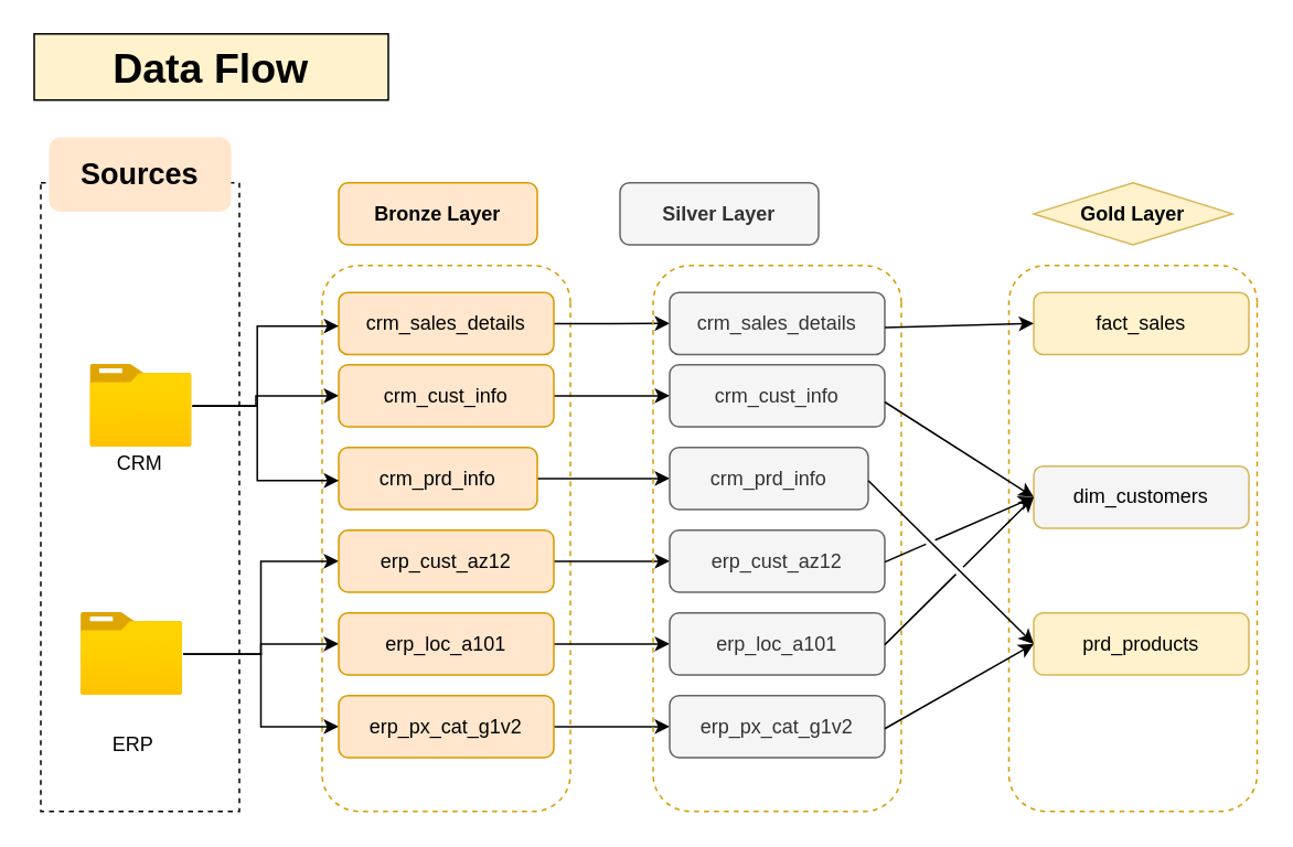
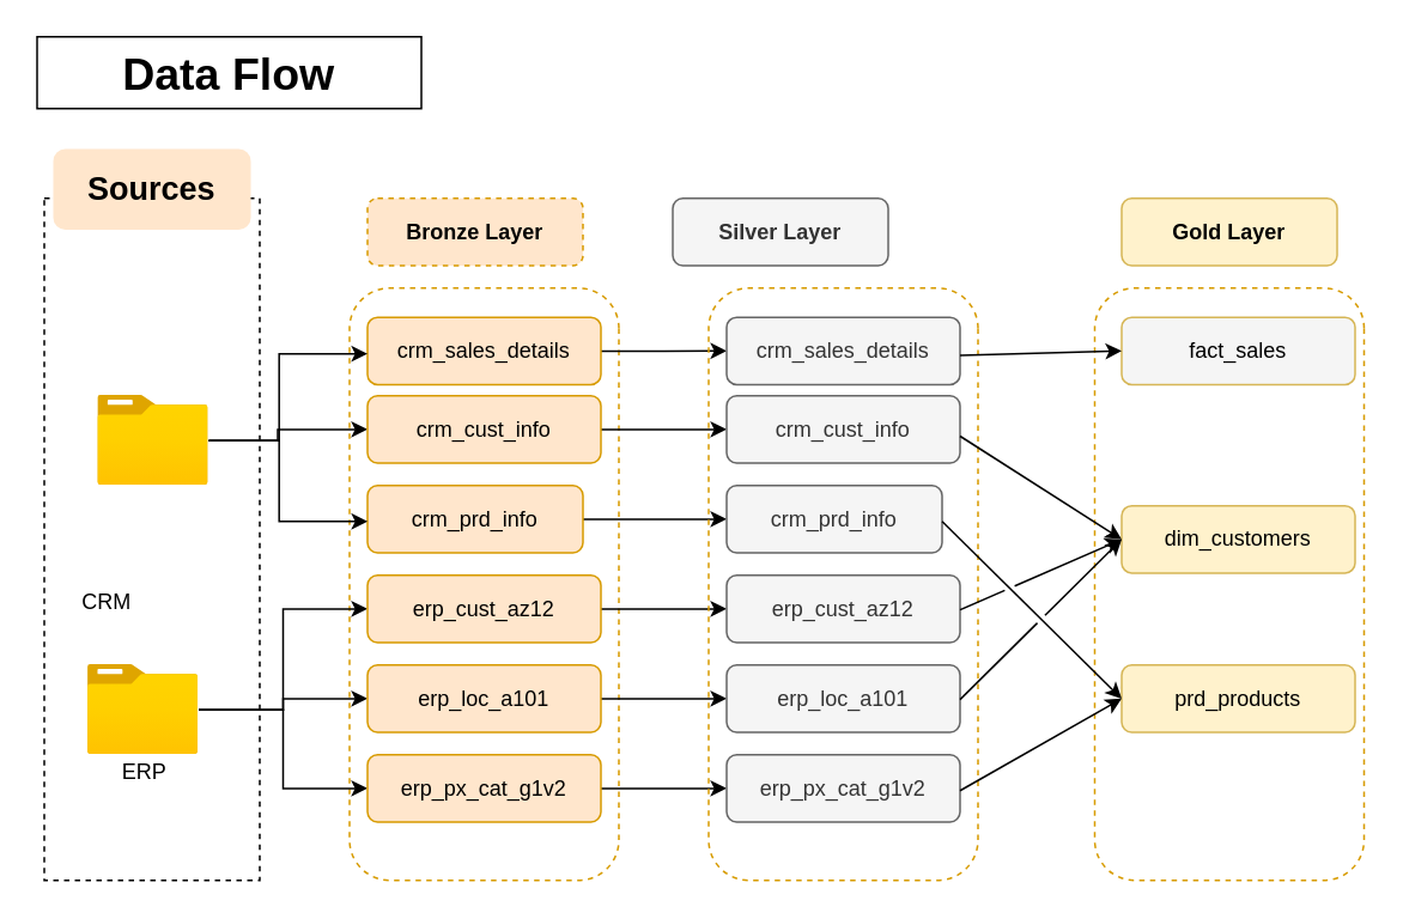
- <mxCell id="27" value="&lt;b&gt;&lt;font style=&quot;font-size: 25px;&quot;&gt;Data Flow&lt;/font&gt;&lt;/b&gt;" style="rounded=0;whiteSpace=wrap;html=1;fillColor=#fff2cc;" parent="1" vertex="1"><mxGeometry x="20" y="20" width="214" height="40" as="geometry" /></mxCell>
+ <mxCell id="27" value="&lt;b&gt;&lt;font style=&quot;font-size: 25px;&quot;&gt;Data Flow&lt;/font&gt;&lt;/b&gt;" style="rounded=0;whiteSpace=wrap;html=1;" parent="1" vertex="1"><mxGeometry x="20" y="20" width="214" height="40" as="geometry" /></mxCell>
- <mxCell id="13" value="&lt;b&gt;Bronze Layer&lt;/b&gt;" style="rounded=1;whiteSpace=wrap;html=1;fillColor=#ffe6cc;strokeColor=#d79b00;" parent="1" vertex="1"><mxGeometry x="204" y="110" width="120" height="37.5" as="geometry" /></mxCell>
+ <mxCell id="13" value="&lt;b&gt;Bronze Layer&lt;/b&gt;" style="rounded=1;whiteSpace=wrap;html=1;fillColor=#ffe6cc;strokeColor=#d79b00;dashed=1;" parent="1" vertex="1"><mxGeometry x="204" y="110" width="120" height="37.5" as="geometry" /></mxCell>
- <mxCell id="37" value="&lt;b&gt;Gold Layer&lt;/b&gt;" style="rhombus;whiteSpace=wrap;html=1;fillColor=#fff2cc;strokeColor=#d6b656;" vertex="1" parent="1"><mxGeometry x="624" y="110" width="120" height="37.5" as="geometry" /></mxCell>
+ <mxCell id="37" value="&lt;b&gt;Gold Layer&lt;/b&gt;" style="rounded=1;whiteSpace=wrap;html=1;fillColor=#fff2cc;strokeColor=#d6b656;" vertex="1" parent="1"><mxGeometry x="624" y="110" width="120" height="37.5" as="geometry" /></mxCell>
- <mxCell id="38" value="fact_sales" style="rounded=1;whiteSpace=wrap;html=1;fillColor=#fff2cc;strokeColor=#d6b656;" vertex="1" parent="1"><mxGeometry x="624" y="176.25" width="130" height="37.5" as="geometry" /></mxCell>
+ <mxCell id="38" value="fact_sales" style="rounded=1;whiteSpace=wrap;html=1;fillColor=#f5f5f5;strokeColor=#d6b656;" vertex="1" parent="1"><mxGeometry x="624" y="176.25" width="130" height="37.5" as="geometry" /></mxCell>
- <mxCell id="11" value="CRM" style="text;html=1;align=center;verticalAlign=middle;whiteSpace=wrap;rounded=0;" parent="1" vertex="1"><mxGeometry x="54" y="270" width="60" height="20" as="geometry" /></mxCell>
+ <mxCell id="11" value="CRM" style="text;html=1;align=center;verticalAlign=middle;whiteSpace=wrap;rounded=0;" parent="1" vertex="1"><mxGeometry x="29" y="325" width="60" height="20" as="geometry" /></mxCell>
- <mxCell id="39" value="dim_customers" style="rounded=1;whiteSpace=wrap;html=1;fillColor=#f5f5f5;strokeColor=#d6b656;" vertex="1" parent="1"><mxGeometry x="624" y="281.25" width="130" height="37.5" as="geometry" /></mxCell>
+ <mxCell id="39" value="dim_customers" style="rounded=1;whiteSpace=wrap;html=1;fillColor=#fff2cc;strokeColor=#d6b656;" vertex="1" parent="1"><mxGeometry x="624" y="281.25" width="130" height="37.5" as="geometry" /></mxCell>
- <mxCell id="12" value="ERP" style="text;html=1;align=center;verticalAlign=middle;whiteSpace=wrap;rounded=0;" parent="1" vertex="1"><mxGeometry x="50" y="440" width="60" height="20" as="geometry" /></mxCell>
+ <mxCell id="12" value="ERP" style="text;html=1;align=center;verticalAlign=middle;whiteSpace=wrap;rounded=0;" parent="1" vertex="1"><mxGeometry x="50" y="420" width="60" height="20" as="geometry" /></mxCell>
